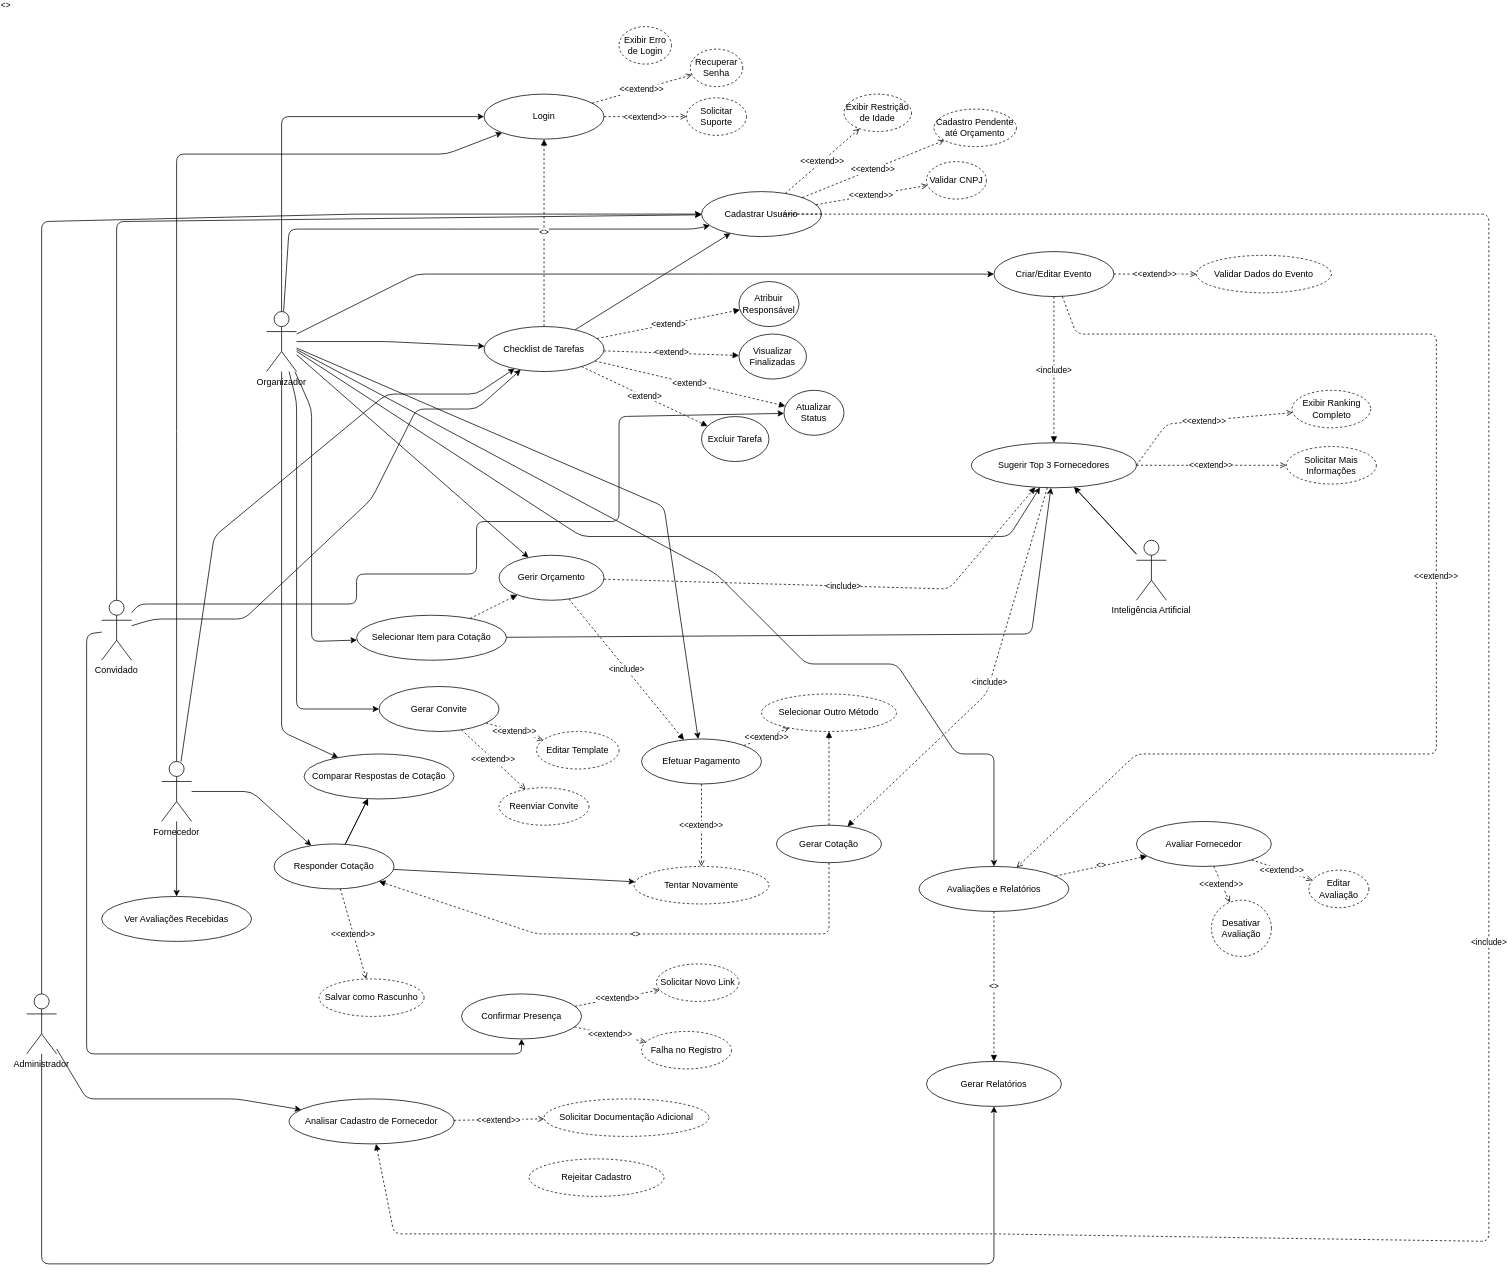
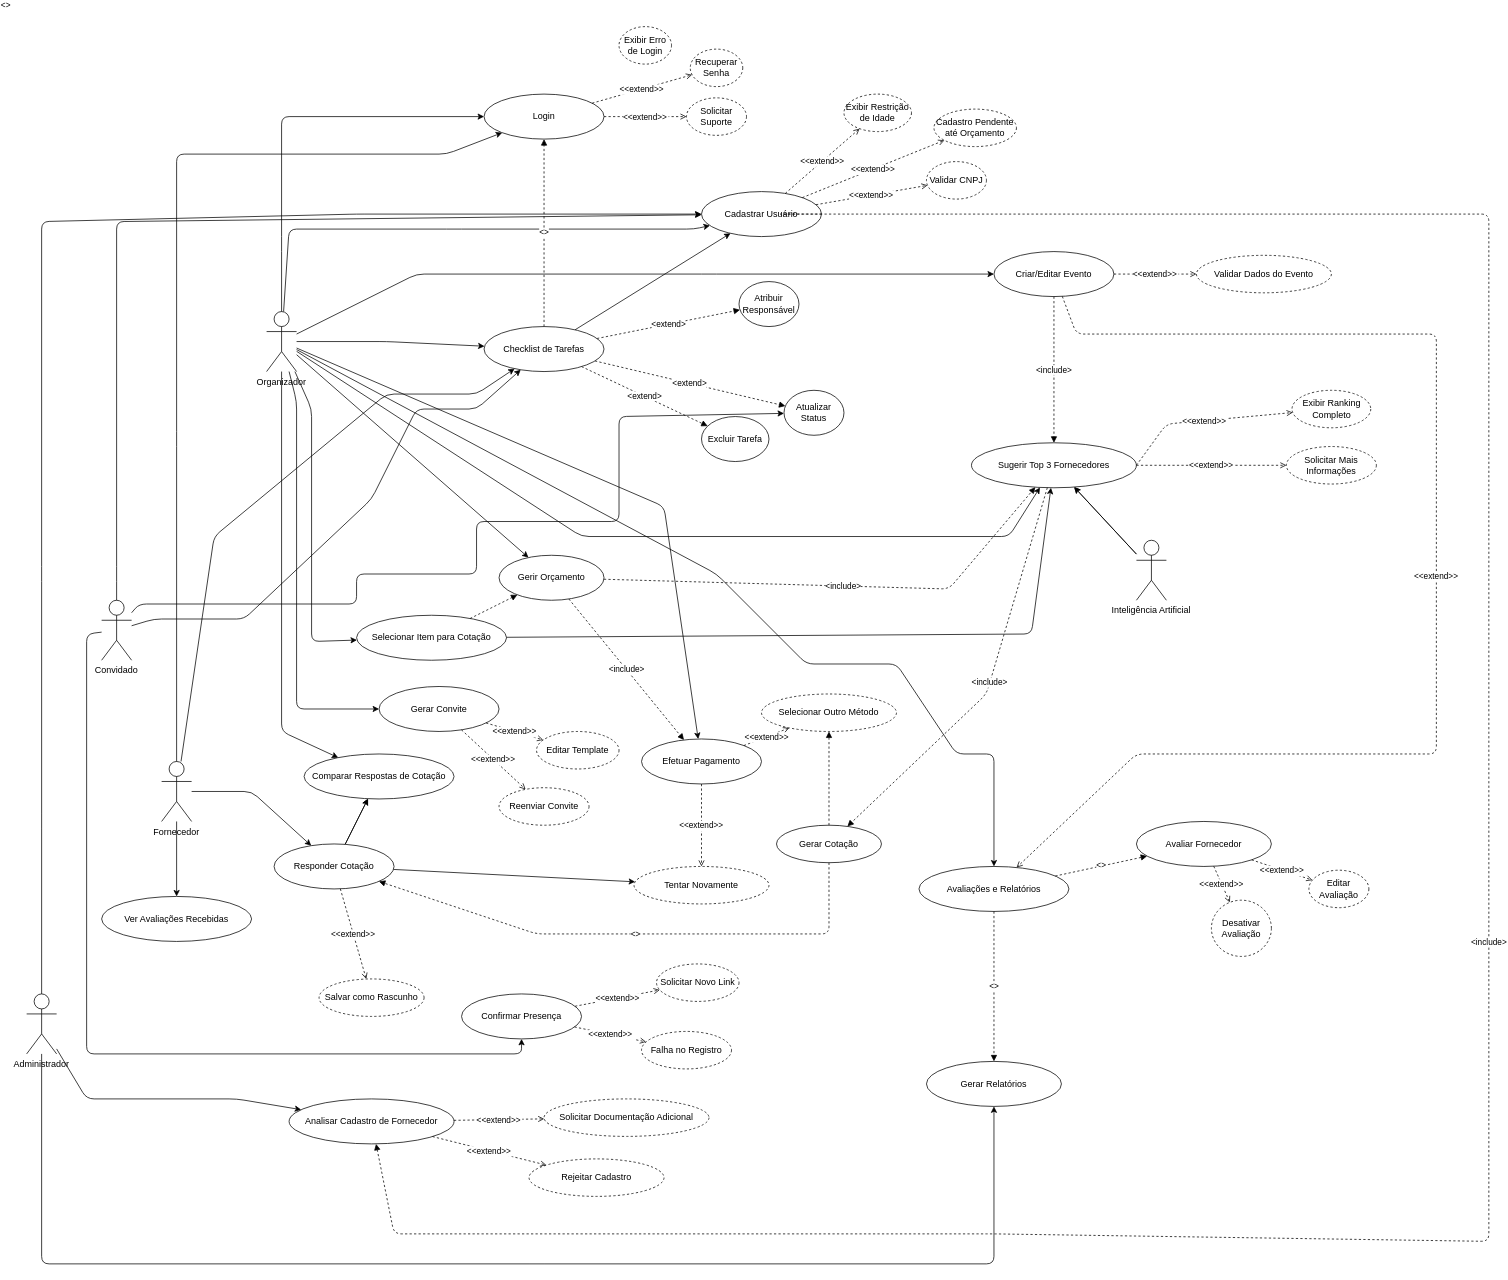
- <mxCell id="94" value="&amp;lt;extend&amp;gt;" style="endArrow=block;dashed=1;html=1;" parent="1" source="121" target="103" edge="1"><mxGeometry relative="1" as="geometry" /></mxCell>
- <mxCell id="103" value="Visualizar Finalizadas" style="ellipse;whiteSpace=wrap;html=1;" parent="1" vertex="1"><mxGeometry x="970" y="430" width="90" height="60" as="geometry" /></mxCell>
+ <mxCell id="88" value="&lt;&lt;extend&gt;&gt;" style="endArrow=open;dashed=1;" parent="1" source="17" target="32" edge="1"><mxGeometry relative="1" as="geometry" /></mxCell>
